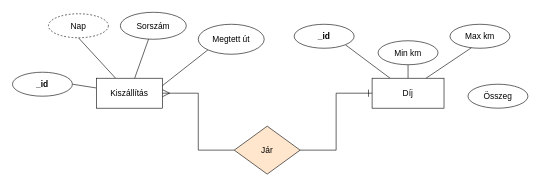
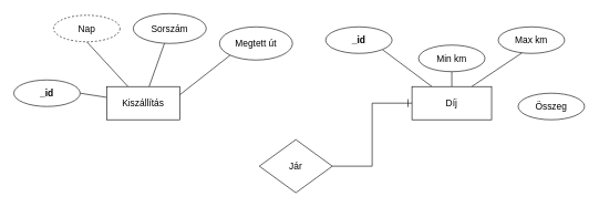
- <mxCell id="2" value="" style="edgeStyle=orthogonalEdgeStyle;rounded=0;orthogonalLoop=1;jettySize=auto;html=1;strokeColor=default;endArrow=none;endFill=0;entryX=0;entryY=0.5;entryDx=0;entryDy=0;startArrow=ERmany;startFill=0;endSize=11;startSize=10;" parent="1" source="7" target="16" edge="1"><mxGeometry relative="1" as="geometry" /></mxCell>
- <mxCell id="16" value="&lt;font style=&quot;font-size: 14px;&quot;&gt;Jár&lt;/font&gt;" style="rhombus;whiteSpace=wrap;html=1;fillColor=#ffe6cc;" parent="1" vertex="1"><mxGeometry x="390" y="210" width="110" height="80" as="geometry" /></mxCell>
+ <mxCell id="16" value="&lt;font style=&quot;font-size: 14px;&quot;&gt;Jár&lt;/font&gt;" style="rhombus;whiteSpace=wrap;html=1;" parent="1" vertex="1"><mxGeometry x="390" y="210" width="110" height="80" as="geometry" /></mxCell>
